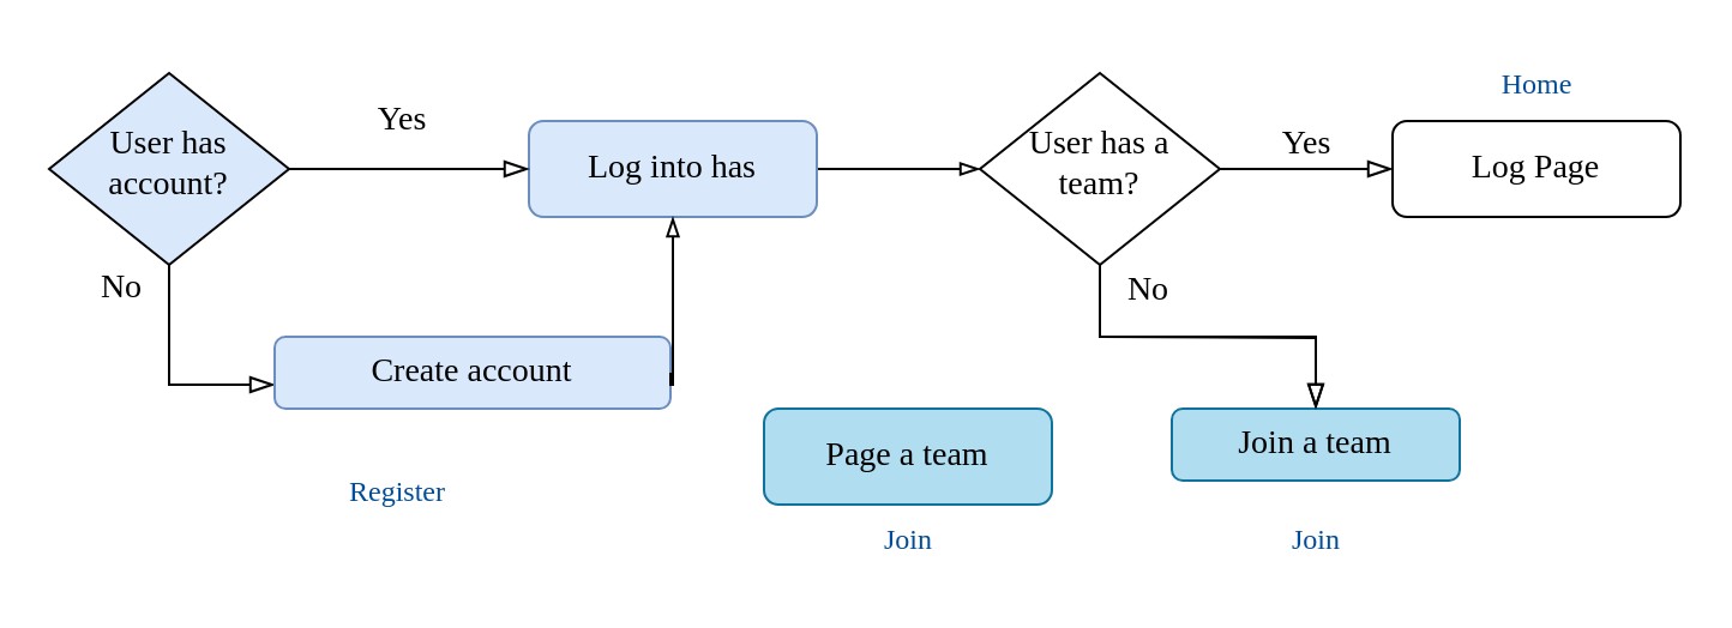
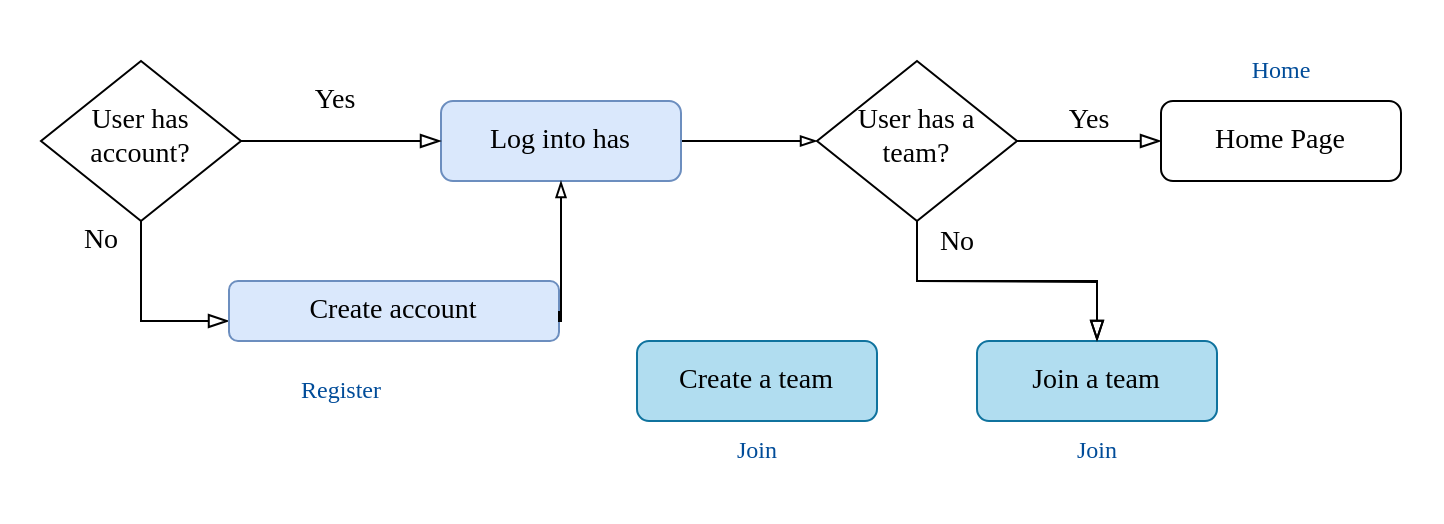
- <mxCell id="3" value="&lt;span style=&quot;font-weight: normal; font-size: 14px;&quot;&gt;User has account?&lt;/span&gt;" style="rhombus;whiteSpace=wrap;html=1;shadow=0;fontFamily=Times New Roman;fontSize=14;align=center;strokeWidth=1;spacing=6;spacingTop=-4;fontStyle=1;fillColor=#dae8fc;" parent="1" vertex="1"><mxGeometry x="20" y="30" width="100" height="80" as="geometry" /></mxCell>
+ <mxCell id="3" value="&lt;span style=&quot;font-weight: normal; font-size: 14px;&quot;&gt;User has account?&lt;/span&gt;" style="rhombus;whiteSpace=wrap;html=1;shadow=0;fontFamily=Times New Roman;fontSize=14;align=center;strokeWidth=1;spacing=6;spacingTop=-4;fontStyle=1" parent="1" vertex="1"><mxGeometry x="20" y="30" width="100" height="80" as="geometry" /></mxCell>
- <mxCell id="9" value="Log Page" style="rounded=1;whiteSpace=wrap;html=1;fontSize=14;glass=0;strokeWidth=1;shadow=0;fontFamily=Times New Roman;" parent="1" vertex="1"><mxGeometry x="580" y="50" width="120" height="40" as="geometry" /></mxCell>
+ <mxCell id="9" value="Home Page" style="rounded=1;whiteSpace=wrap;html=1;fontSize=14;glass=0;strokeWidth=1;shadow=0;fontFamily=Times New Roman;" parent="1" vertex="1"><mxGeometry x="580" y="50" width="120" height="40" as="geometry" /></mxCell>
- <mxCell id="14" value="Join a team" style="rounded=1;whiteSpace=wrap;html=1;fontSize=14;glass=0;strokeWidth=1;shadow=0;fillColor=#b1ddf0;strokeColor=#10739e;fontFamily=Times New Roman;" parent="1" vertex="1"><mxGeometry x="488" y="170" width="120" height="30" as="geometry" /></mxCell>
+ <mxCell id="14" value="Join a team" style="rounded=1;whiteSpace=wrap;html=1;fontSize=14;glass=0;strokeWidth=1;shadow=0;fillColor=#b1ddf0;strokeColor=#10739e;fontFamily=Times New Roman;" parent="1" vertex="1"><mxGeometry x="488" y="170" width="120" height="40" as="geometry" /></mxCell>
- <mxCell id="8" value="Page a team" style="rounded=1;whiteSpace=wrap;html=1;fontSize=14;glass=0;strokeWidth=1;shadow=0;fillColor=#b1ddf0;strokeColor=#10739e;fontFamily=Times New Roman;" parent="1" vertex="1"><mxGeometry x="318" y="170" width="120" height="40" as="geometry" /></mxCell>
+ <mxCell id="8" value="Create a team" style="rounded=1;whiteSpace=wrap;html=1;fontSize=14;glass=0;strokeWidth=1;shadow=0;fillColor=#b1ddf0;strokeColor=#10739e;fontFamily=Times New Roman;" parent="1" vertex="1"><mxGeometry x="318" y="170" width="120" height="40" as="geometry" /></mxCell>
- <mxCell id="16" value="&lt;font style=&quot;font-size: 12px;&quot; face=&quot;Times New Roman&quot;&gt;Register&lt;/font&gt;" style="text;html=1;align=center;verticalAlign=middle;resizable=0;points=[];autosize=1;strokeColor=none;fillColor=none;fontColor=#004C99;" vertex="1" parent="1"><mxGeometry x="135" y="190" width="60" height="30" as="geometry" /></mxCell>
+ <mxCell id="16" value="&lt;font style=&quot;font-size: 12px;&quot; face=&quot;Times New Roman&quot;&gt;Register&lt;/font&gt;" style="text;html=1;align=center;verticalAlign=middle;resizable=0;points=[];autosize=1;strokeColor=none;fillColor=none;fontColor=#004C99;" vertex="1" parent="1"><mxGeometry x="140" y="180" width="60" height="30" as="geometry" /></mxCell>
